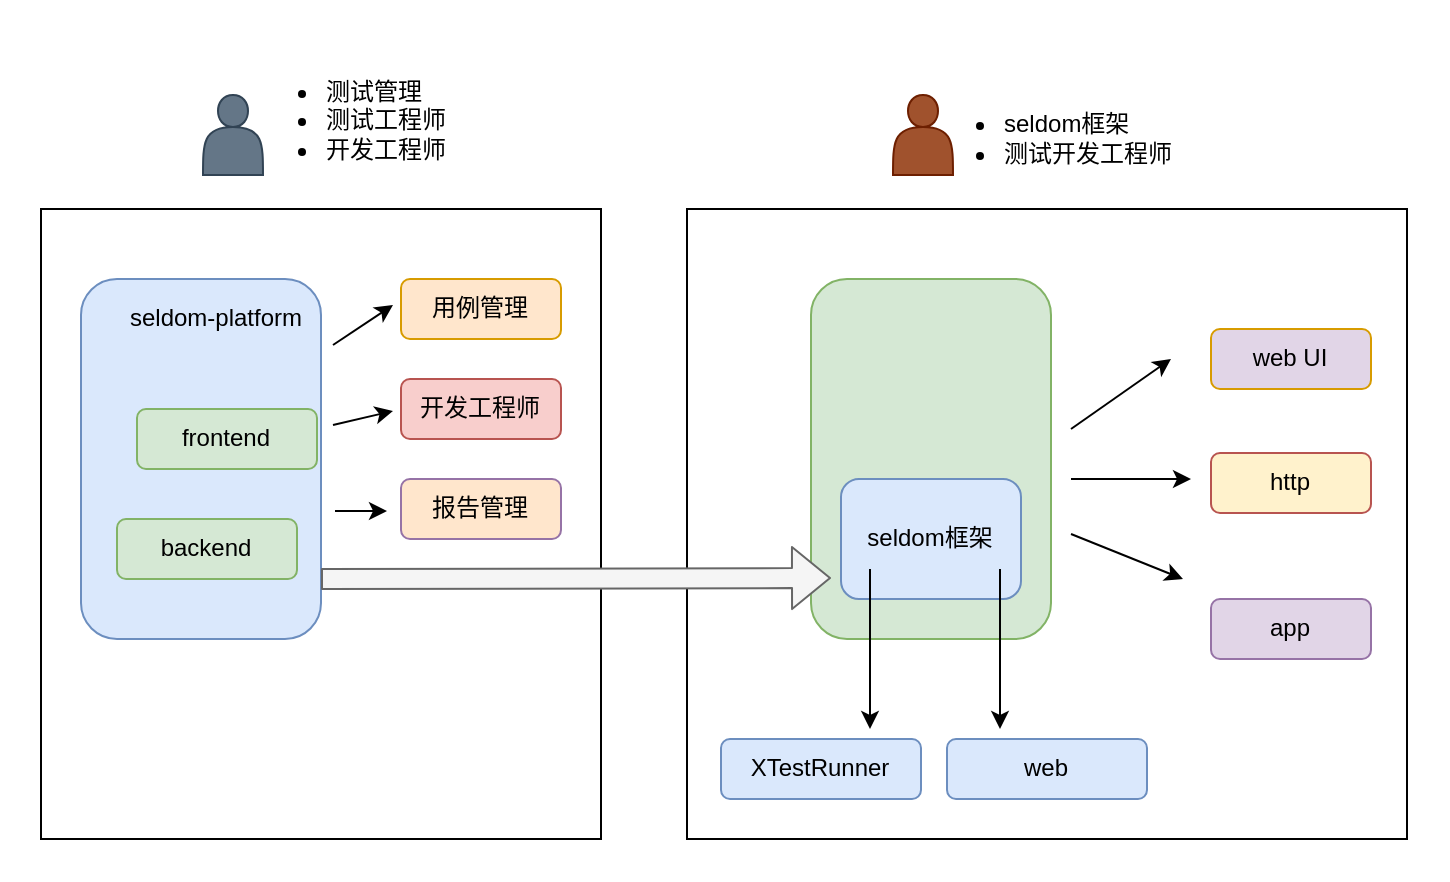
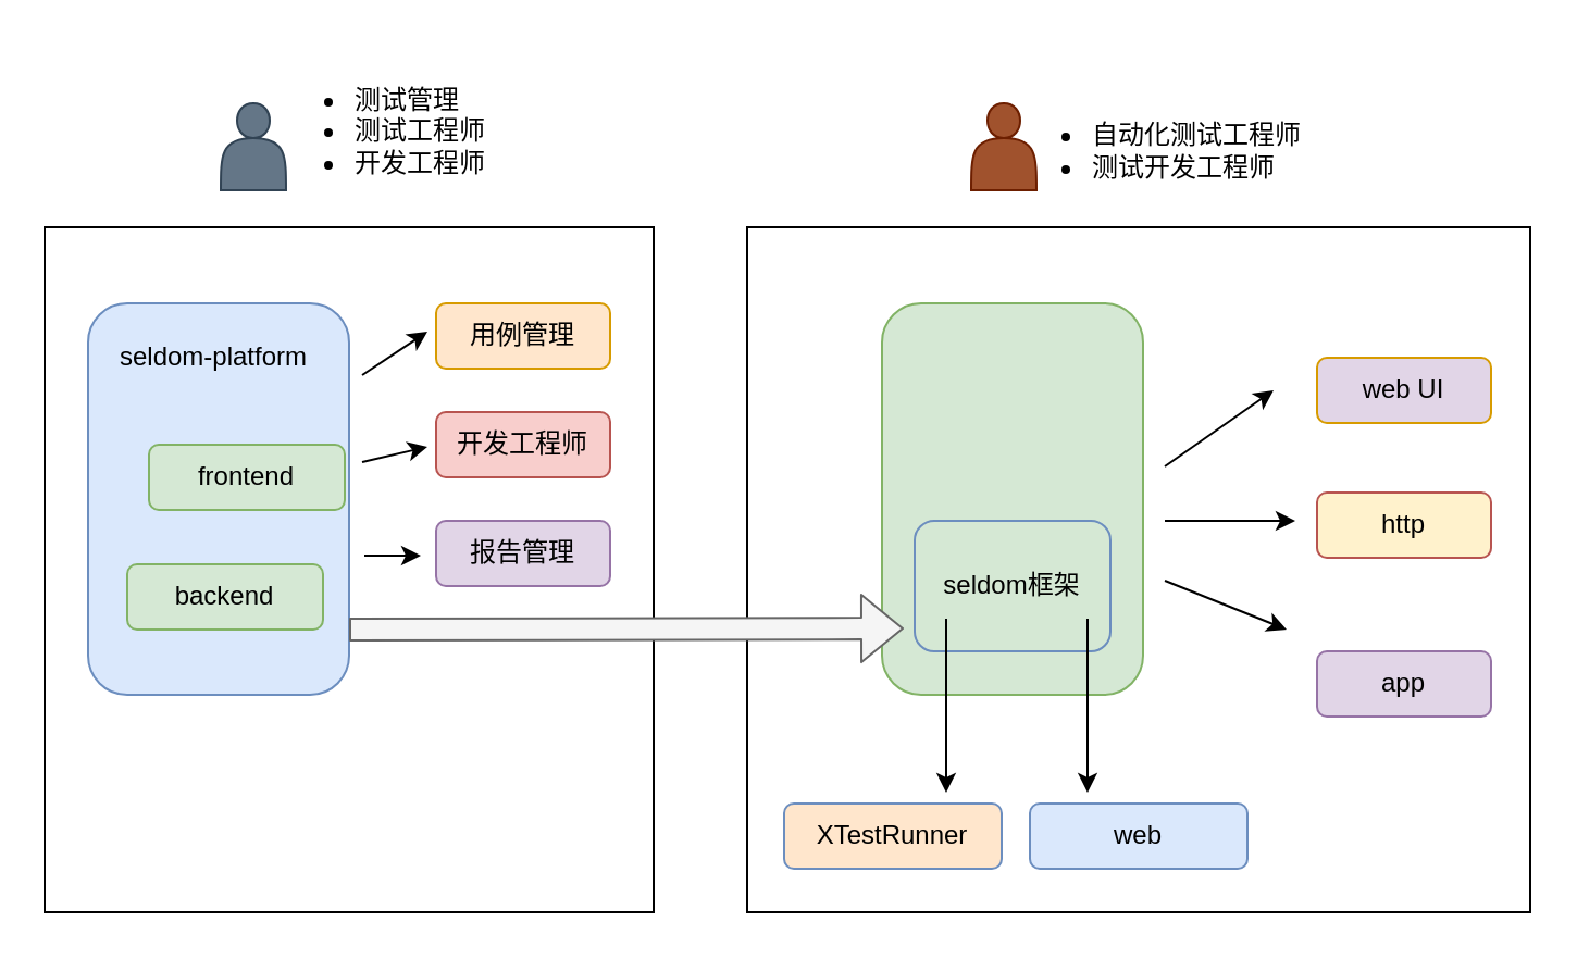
- <mxCell id="22" value="&lt;ul&gt;&lt;li&gt;seldom框架&lt;/li&gt;&lt;li&gt;测试开发工程师&lt;/li&gt;&lt;/ul&gt;" style="text;strokeColor=none;fillColor=none;html=1;whiteSpace=wrap;verticalAlign=middle;overflow=hidden;" parent="1" vertex="1"><mxGeometry x="460" y="29" width="178" height="80" as="geometry" /></mxCell>
+ <mxCell id="22" value="&lt;ul&gt;&lt;li&gt;自动化测试工程师&lt;/li&gt;&lt;li&gt;测试开发工程师&lt;/li&gt;&lt;/ul&gt;" style="text;strokeColor=none;fillColor=none;html=1;whiteSpace=wrap;verticalAlign=middle;overflow=hidden;" parent="1" vertex="1"><mxGeometry x="460" y="29" width="178" height="80" as="geometry" /></mxCell>
- <mxCell id="5" value="seldom-platform" style="text;html=1;strokeColor=none;fillColor=none;align=center;verticalAlign=middle;whiteSpace=wrap;rounded=0;" parent="1" vertex="1"><mxGeometry x="58" y="144" width="100" height="30" as="geometry" /></mxCell>
+ <mxCell id="5" value="seldom-platform" style="text;html=1;strokeColor=none;fillColor=none;align=center;verticalAlign=middle;whiteSpace=wrap;rounded=0;" parent="1" vertex="1"><mxGeometry x="48" y="149" width="100" height="30" as="geometry" /></mxCell>
- <mxCell id="27" value="报告管理" style="rounded=1;whiteSpace=wrap;html=1;fillColor=#ffe6cc;strokeColor=#9673a6;" vertex="1" parent="1"><mxGeometry x="200" y="239" width="80" height="30" as="geometry" /></mxCell>
+ <mxCell id="27" value="报告管理" style="rounded=1;whiteSpace=wrap;html=1;fillColor=#e1d5e7;strokeColor=#9673a6;" vertex="1" parent="1"><mxGeometry x="200" y="239" width="80" height="30" as="geometry" /></mxCell>
- <mxCell id="9" value="seldom框架" style="rounded=1;whiteSpace=wrap;html=1;fillColor=#dae8fc;strokeColor=#6c8ebf;" parent="1" vertex="1"><mxGeometry x="420" y="239" width="90" height="60" as="geometry" /></mxCell>
+ <mxCell id="9" value="seldom框架" style="rounded=1;whiteSpace=wrap;html=1;fillColor=#d5e8d4;strokeColor=#6c8ebf;" parent="1" vertex="1"><mxGeometry x="420" y="239" width="90" height="60" as="geometry" /></mxCell>
- <mxCell id="17" value="XTestRunner" style="rounded=1;whiteSpace=wrap;html=1;fillColor=#dae8fc;strokeColor=#6c8ebf;" parent="1" vertex="1"><mxGeometry x="360" y="369" width="100" height="30" as="geometry" /></mxCell>
+ <mxCell id="17" value="XTestRunner" style="rounded=1;whiteSpace=wrap;html=1;fillColor=#ffe6cc;strokeColor=#6c8ebf;" parent="1" vertex="1"><mxGeometry x="360" y="369" width="100" height="30" as="geometry" /></mxCell>
